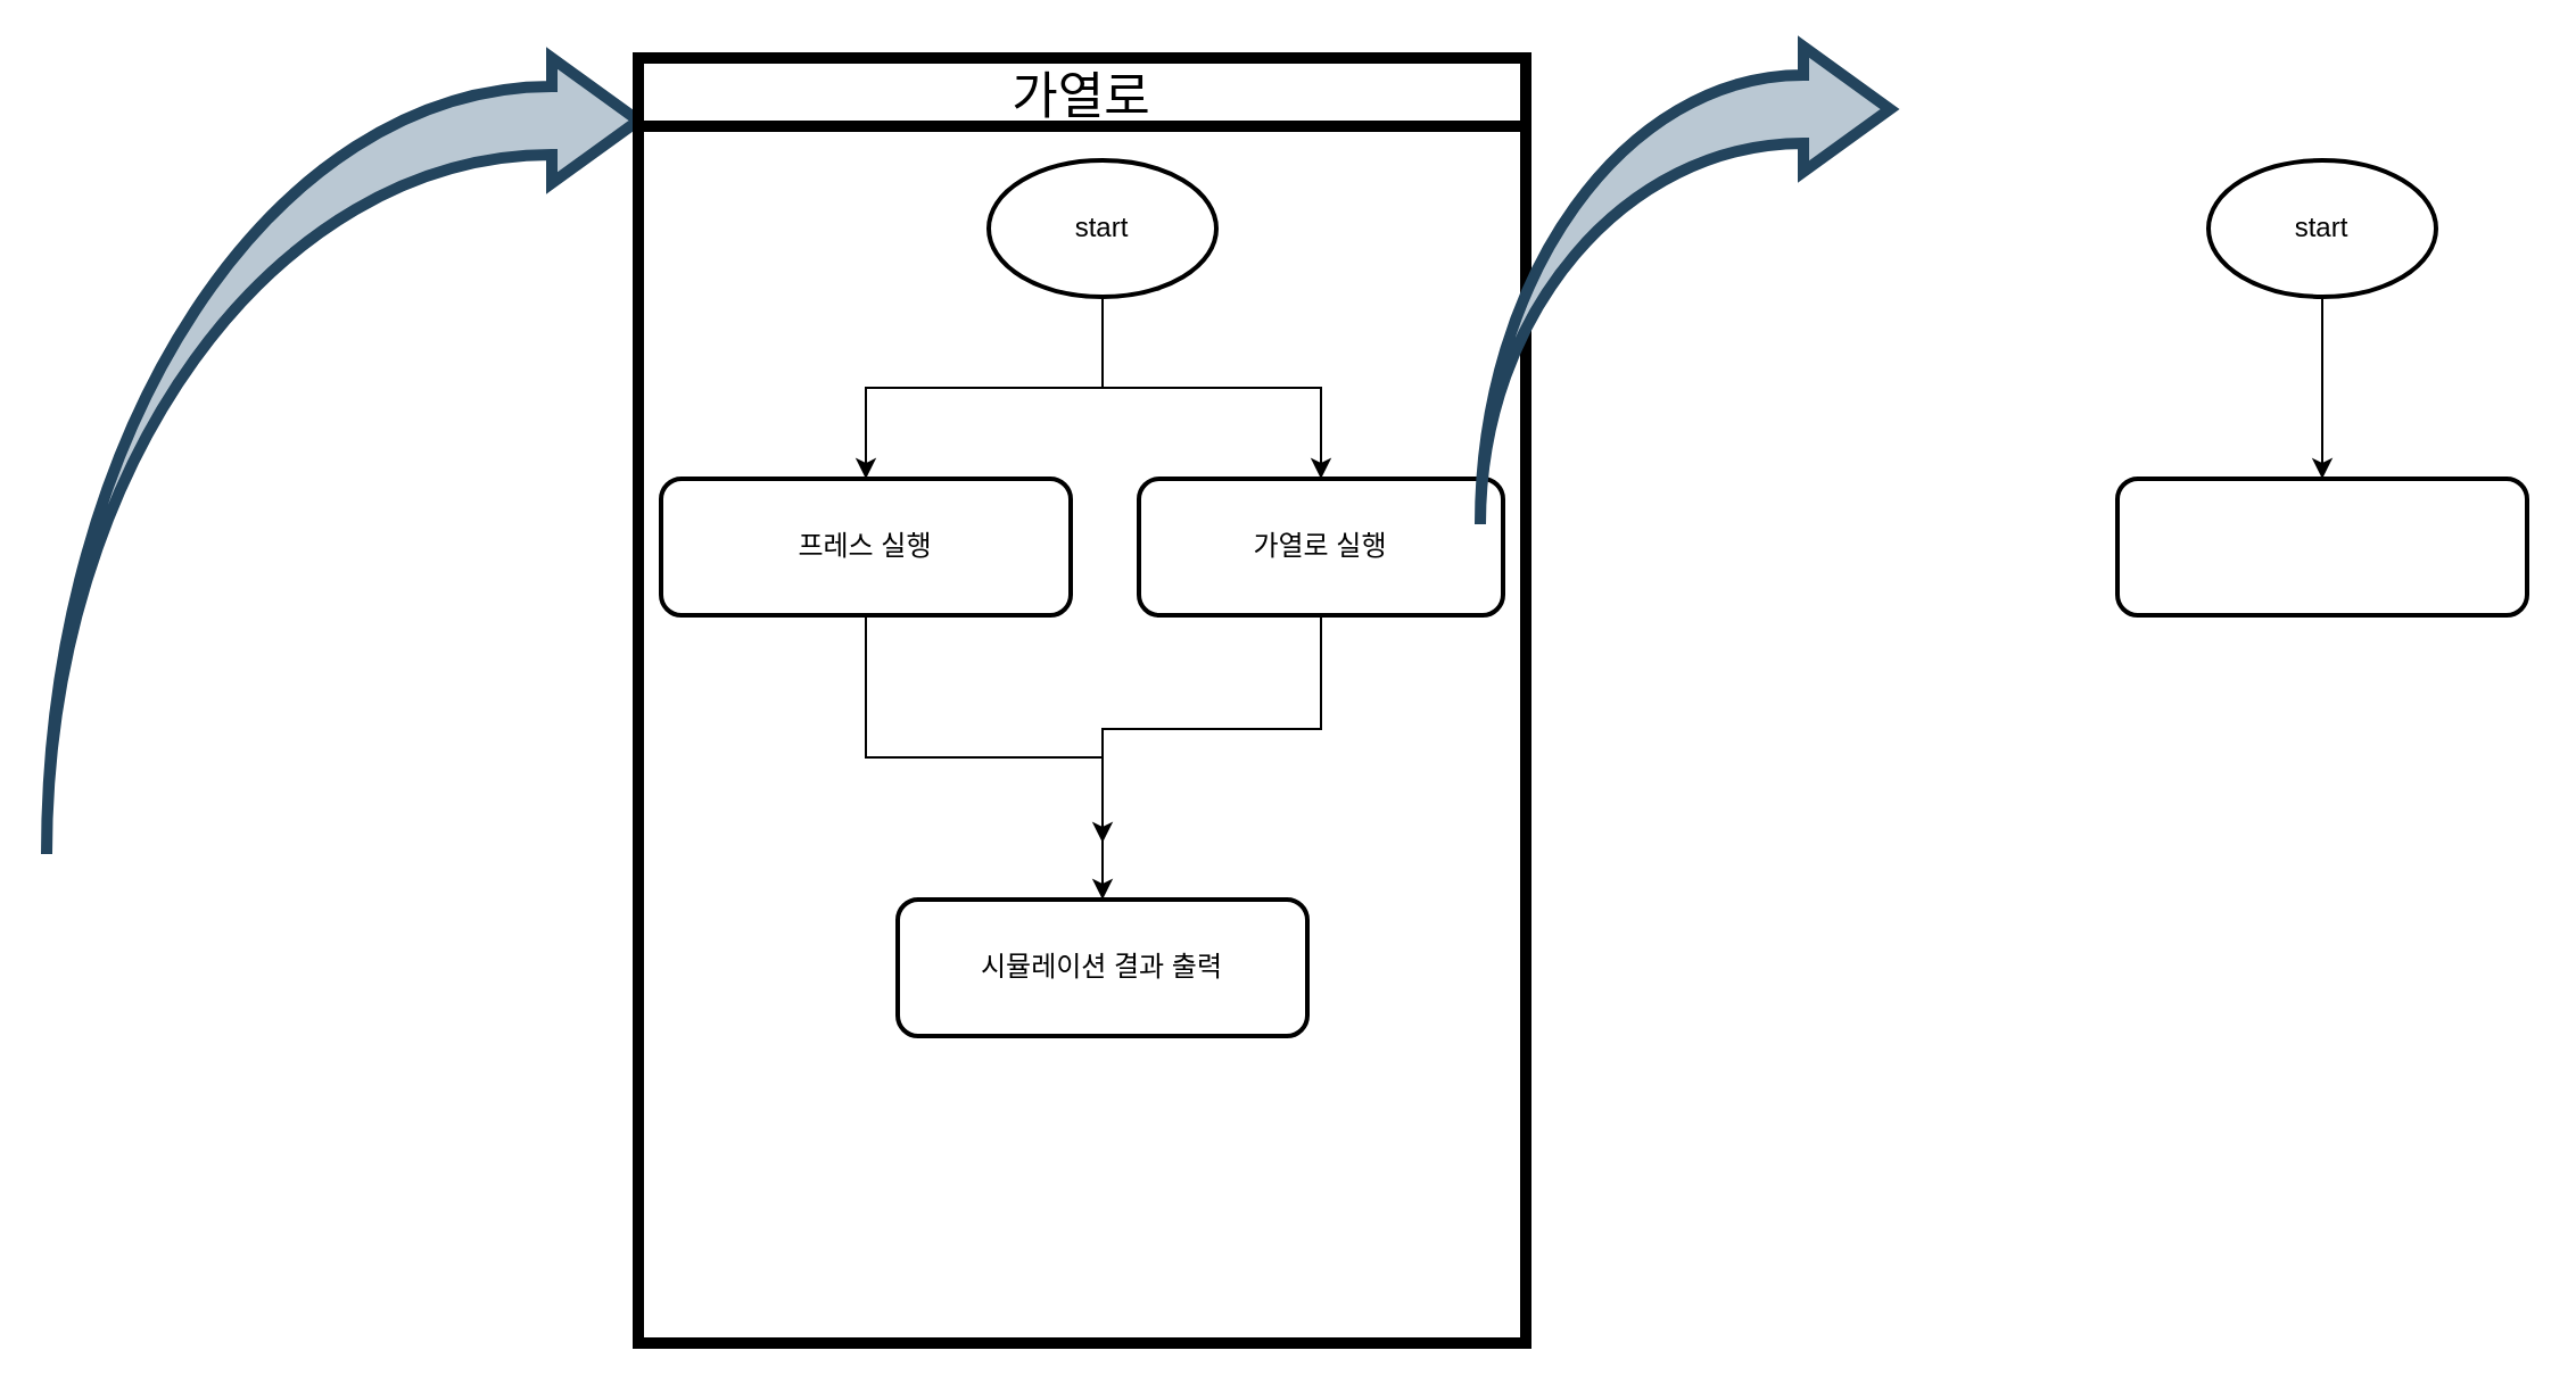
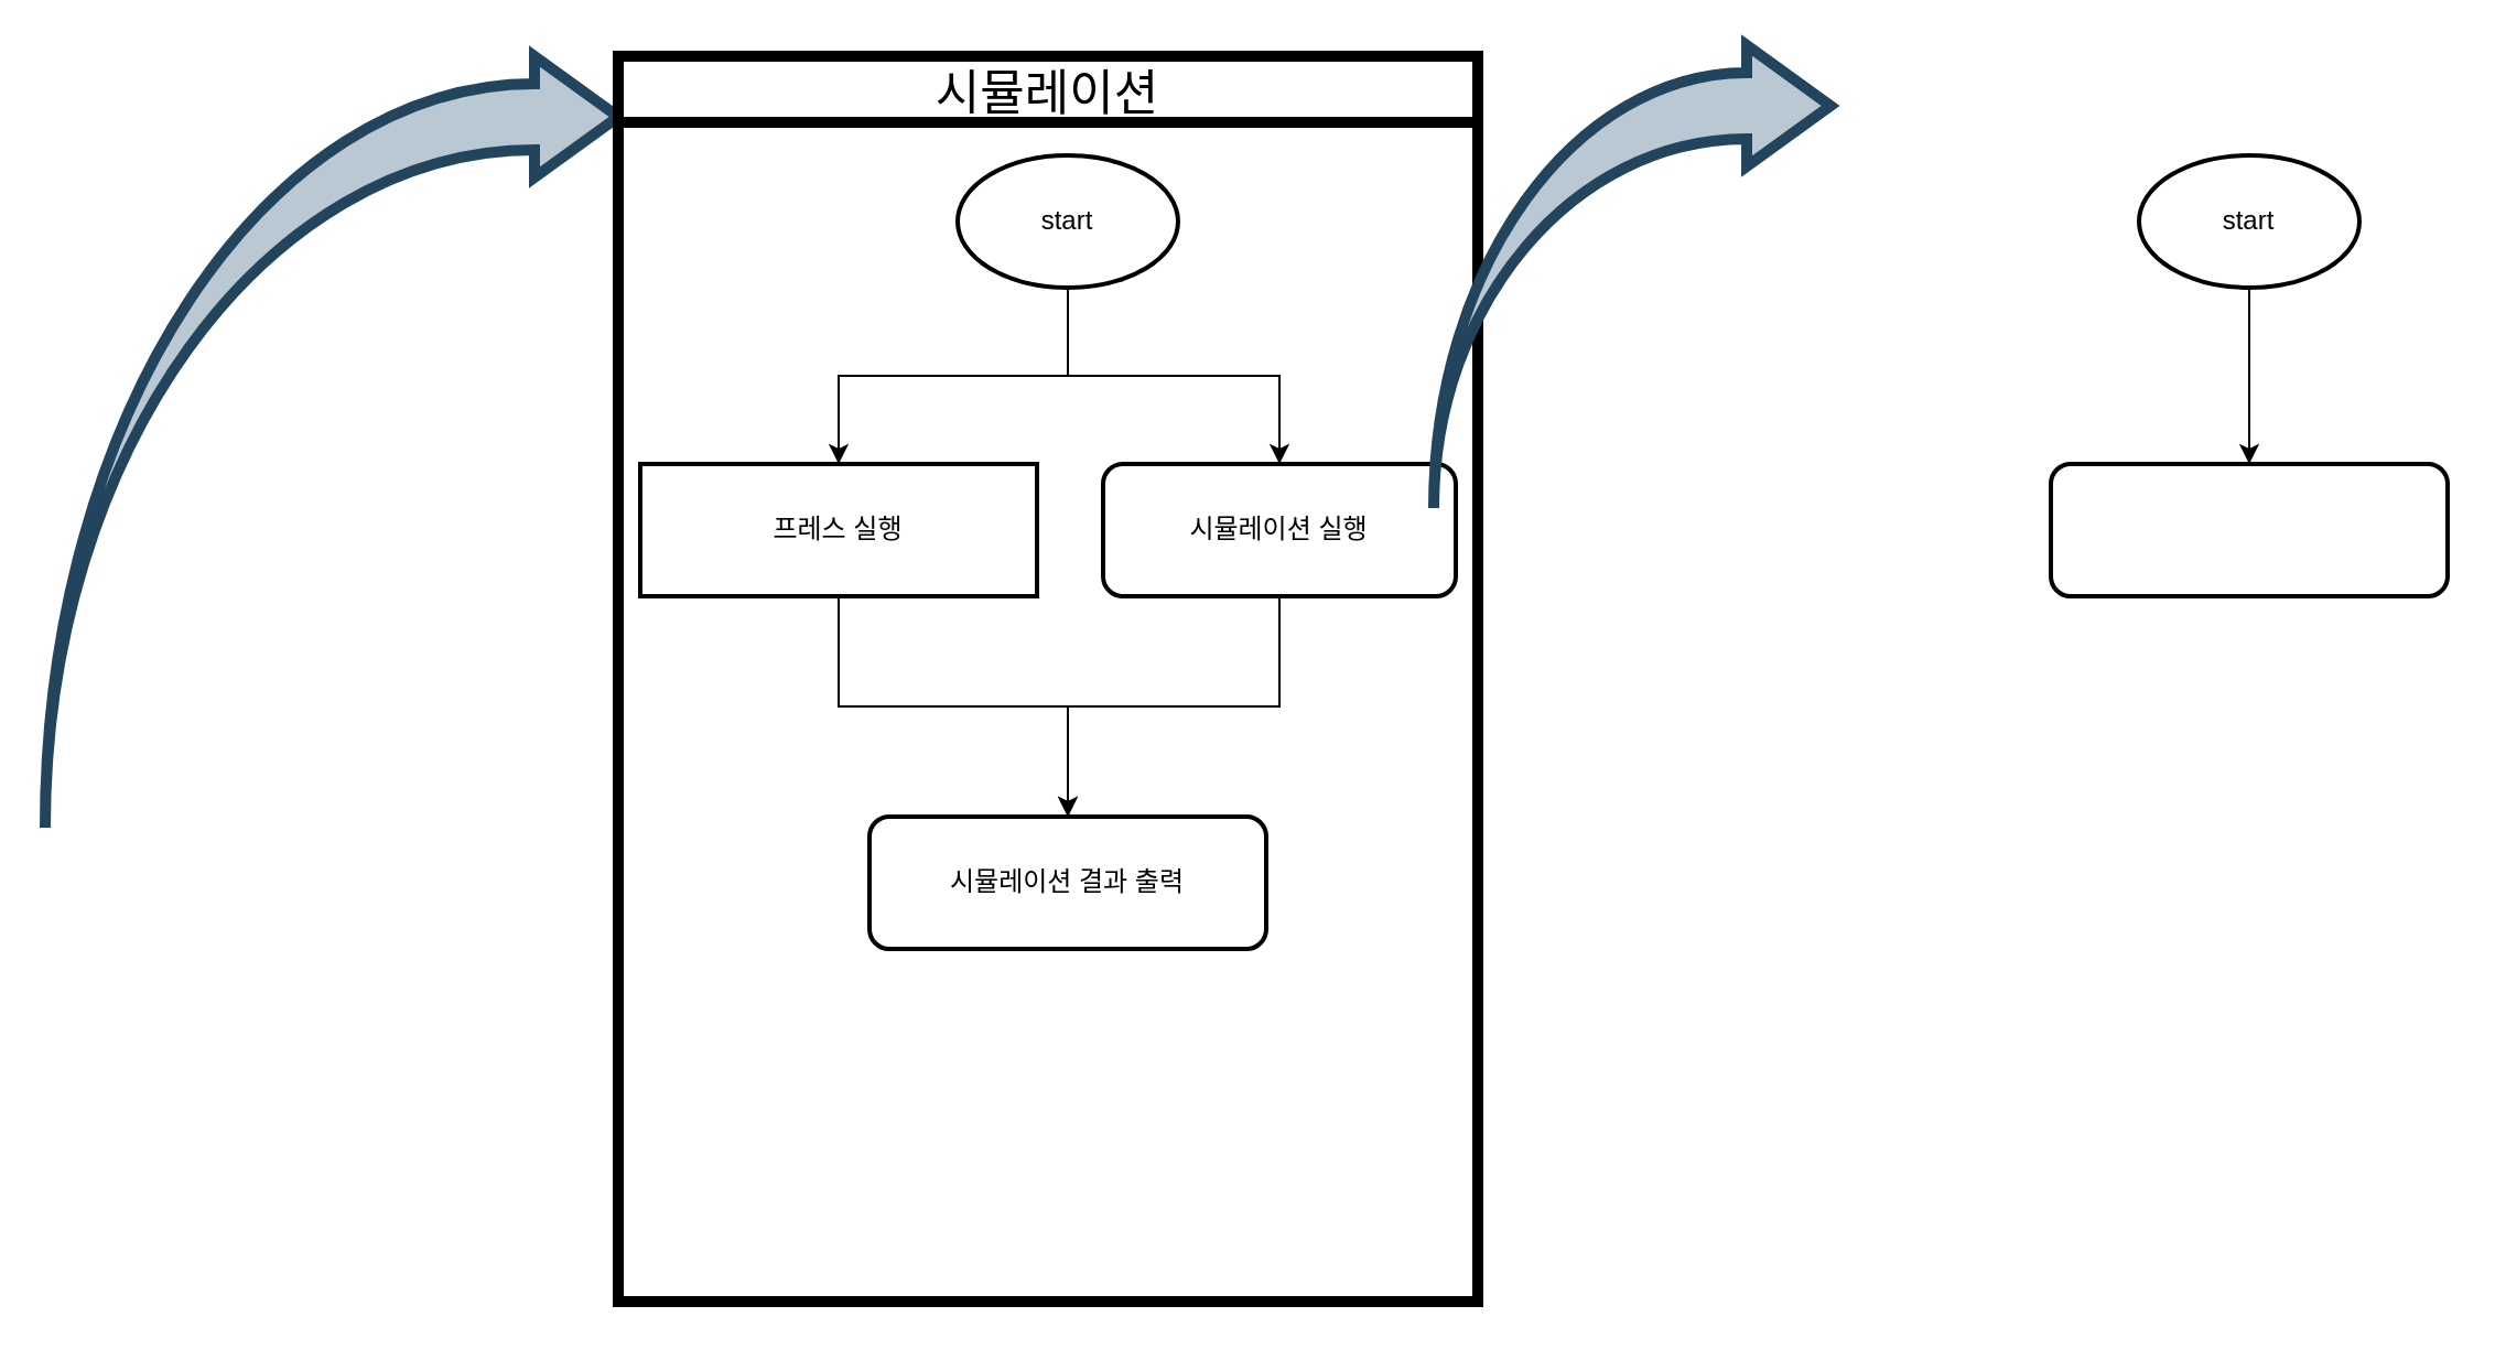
- <mxCell id="13" value="가열로" style="swimlane;fontStyle=0;childLayout=stackLayout;horizontal=1;startSize=30;horizontalStack=0;resizeParent=1;resizeParentMax=0;resizeLast=0;collapsible=1;marginBottom=0;align=center;fontSize=22;rounded=0;strokeWidth=5;swimlaneLine=1;" vertex="1" parent="3"><mxGeometry width="390" height="565" as="geometry" /></mxCell>
+ <mxCell id="13" value="시뮬레이션" style="swimlane;fontStyle=0;childLayout=stackLayout;horizontal=1;startSize=30;horizontalStack=0;resizeParent=1;resizeParentMax=0;resizeLast=0;collapsible=1;marginBottom=0;align=center;fontSize=22;rounded=0;strokeWidth=5;swimlaneLine=1;" vertex="1" parent="3"><mxGeometry width="390" height="565" as="geometry" /></mxCell>
- <mxCell id="6" value="프레스 실행" style="whiteSpace=wrap;html=1;rounded=1;shadow=0;strokeWidth=2;fillColor=none;glass=0;sketch=0;" vertex="1" parent="4"><mxGeometry y="140" width="180" height="60" as="geometry" /></mxCell>
+ <mxCell id="6" value="프레스 실행" style="whiteSpace=wrap;html=1;shadow=0;strokeWidth=2;fillColor=none;glass=0;sketch=0;rounded=0;" vertex="1" parent="4"><mxGeometry y="140" width="180" height="60" as="geometry" /></mxCell>
- <mxCell id="9" value="가열로 실행" style="whiteSpace=wrap;html=1;rounded=1;shadow=0;strokeWidth=2;fillColor=none;glass=0;sketch=0;" vertex="1" parent="4"><mxGeometry x="210" y="140" width="160" height="60" as="geometry" /></mxCell>
+ <mxCell id="9" value="시뮬레이션 실행" style="whiteSpace=wrap;html=1;rounded=1;shadow=0;strokeWidth=2;fillColor=none;glass=0;sketch=0;" vertex="1" parent="4"><mxGeometry x="210" y="140" width="160" height="60" as="geometry" /></mxCell>
- <mxCell id="11" value="시뮬레이션 결과 출력" style="whiteSpace=wrap;html=1;rounded=1;shadow=0;strokeWidth=2;fillColor=none;glass=0;sketch=0;" vertex="1" parent="4"><mxGeometry x="104" y="325" width="180" height="60" as="geometry" /></mxCell>
+ <mxCell id="11" value="시뮬레이션 결과 출력" style="whiteSpace=wrap;html=1;rounded=1;shadow=0;strokeWidth=2;fillColor=none;glass=0;sketch=0;" vertex="1" parent="4"><mxGeometry x="104" y="300" width="180" height="60" as="geometry" /></mxCell>
